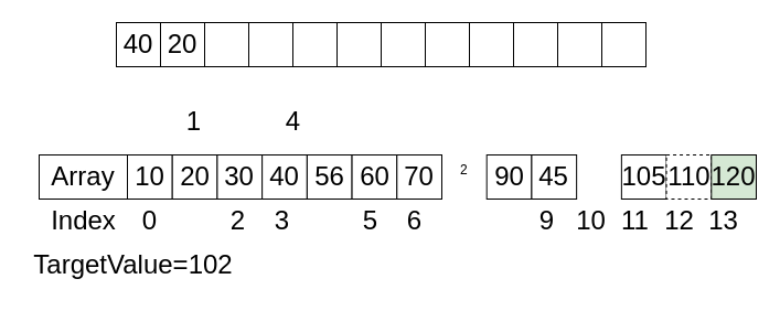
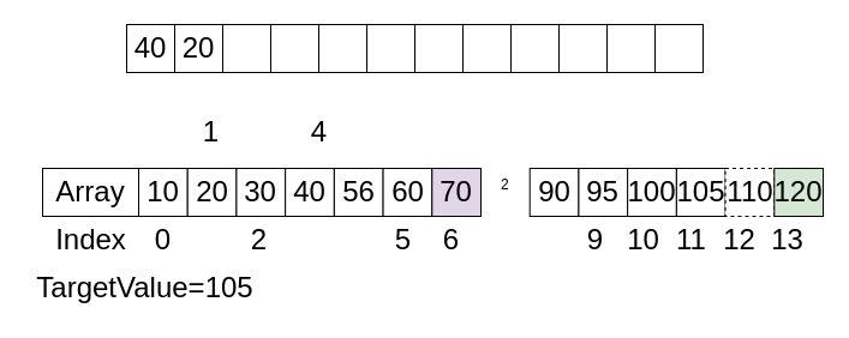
- <mxCell id="22" value="&lt;font style=&quot;font-size: 24px;&quot;&gt;70&lt;/font&gt;" style="rounded=0;whiteSpace=wrap;html=1;" parent="16" vertex="1"><mxGeometry x="203.571" width="40.714" height="40" as="geometry" /></mxCell>
+ <mxCell id="22" value="&lt;font style=&quot;font-size: 24px;&quot;&gt;70&lt;/font&gt;" style="rounded=0;whiteSpace=wrap;html=1;fillColor=#e1d5e7;" parent="16" vertex="1"><mxGeometry x="203.571" width="40.714" height="40" as="geometry" /></mxCell>
- <mxCell id="24" value="&lt;font style=&quot;font-size: 24px;&quot;&gt;45&lt;/font&gt;" style="rounded=0;whiteSpace=wrap;html=1;" parent="16" vertex="1"><mxGeometry x="325.714" width="40.714" height="40" as="geometry" /></mxCell>
+ <mxCell id="24" value="&lt;font style=&quot;font-size: 24px;&quot;&gt;95&lt;/font&gt;" style="rounded=0;whiteSpace=wrap;html=1;" parent="16" vertex="1"><mxGeometry x="325.714" width="40.714" height="40" as="geometry" /></mxCell>
+ <mxCell id="25" value="&lt;font style=&quot;font-size: 24px;&quot;&gt;100&lt;/font&gt;" style="rounded=0;whiteSpace=wrap;html=1;" parent="16" vertex="1"><mxGeometry x="366.429" width="40.714" height="40" as="geometry" /></mxCell>
- <mxCell id="34" value="3" style="text;html=1;align=center;verticalAlign=middle;resizable=0;points=[];autosize=1;strokeColor=none;fillColor=none;fontSize=24;" parent="1" vertex="1"><mxGeometry x="235" y="180" width="40" height="40" as="geometry" /></mxCell>
- <mxCell id="43" value="TargetValue=102" style="text;html=1;align=center;verticalAlign=middle;resizable=0;points=[];autosize=1;strokeColor=none;fillColor=none;fontSize=24;" parent="1" vertex="1"><mxGeometry x="20" y="220" width="200" height="40" as="geometry" /></mxCell>
+ <mxCell id="43" value="TargetValue=105" style="text;html=1;align=center;verticalAlign=middle;resizable=0;points=[];autosize=1;strokeColor=none;fillColor=none;fontSize=24;" parent="1" vertex="1"><mxGeometry x="20" y="220" width="200" height="40" as="geometry" /></mxCell>
